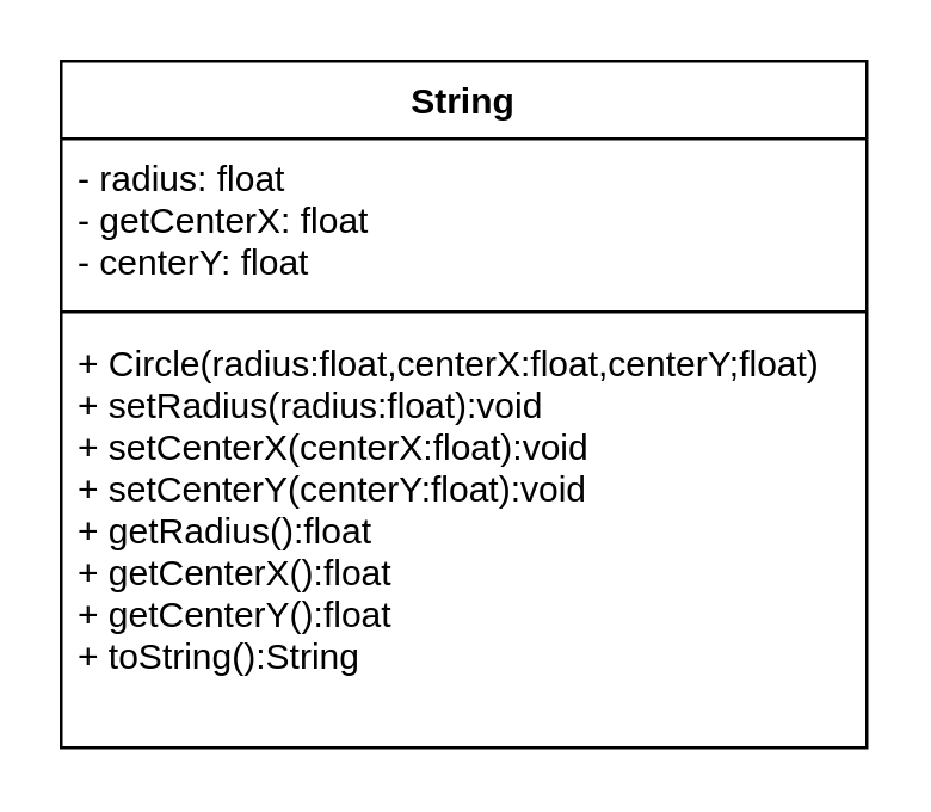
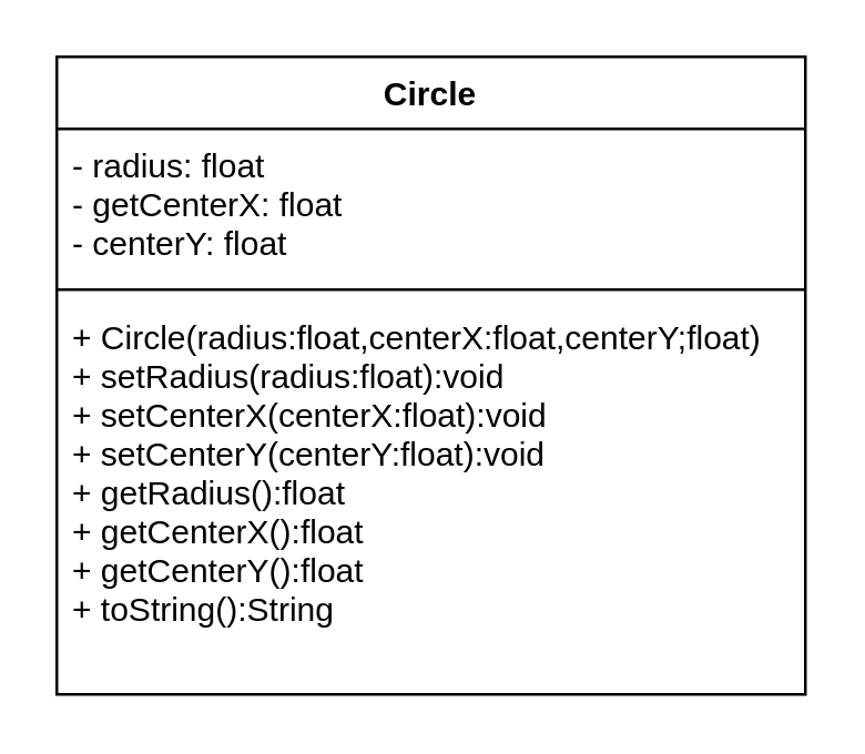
- <mxCell id="2" value="String" style="swimlane;fontStyle=1;align=center;verticalAlign=top;childLayout=stackLayout;horizontal=1;startSize=26;horizontalStack=0;resizeParent=1;resizeParentMax=0;resizeLast=0;collapsible=1;marginBottom=0;" vertex="1" parent="1"><mxGeometry x="20" y="20" width="270" height="230" as="geometry" /></mxCell>
+ <mxCell id="2" value="Circle" style="swimlane;fontStyle=1;align=center;verticalAlign=top;childLayout=stackLayout;horizontal=1;startSize=26;horizontalStack=0;resizeParent=1;resizeParentMax=0;resizeLast=0;collapsible=1;marginBottom=0;" vertex="1" parent="1"><mxGeometry x="20" y="20" width="270" height="230" as="geometry" /></mxCell>
